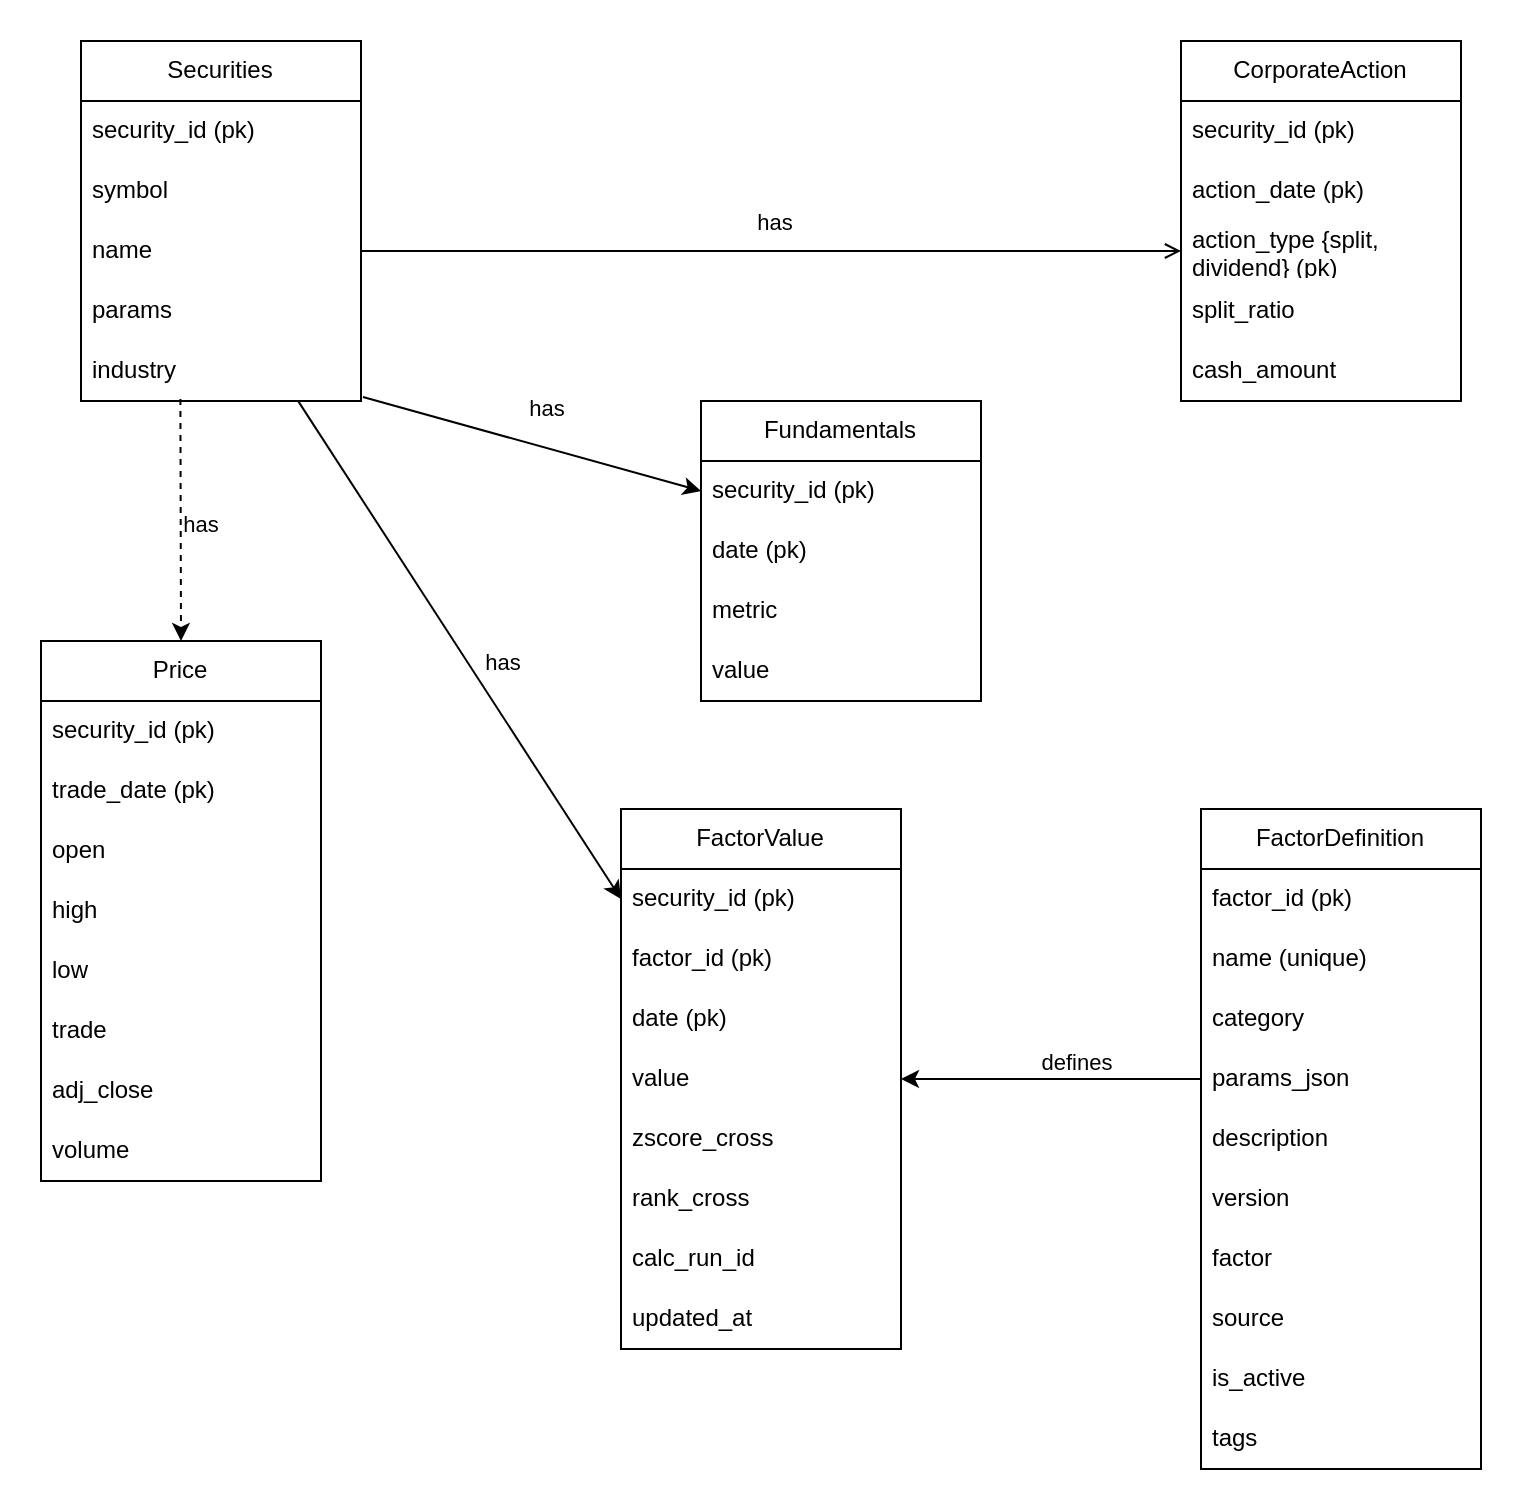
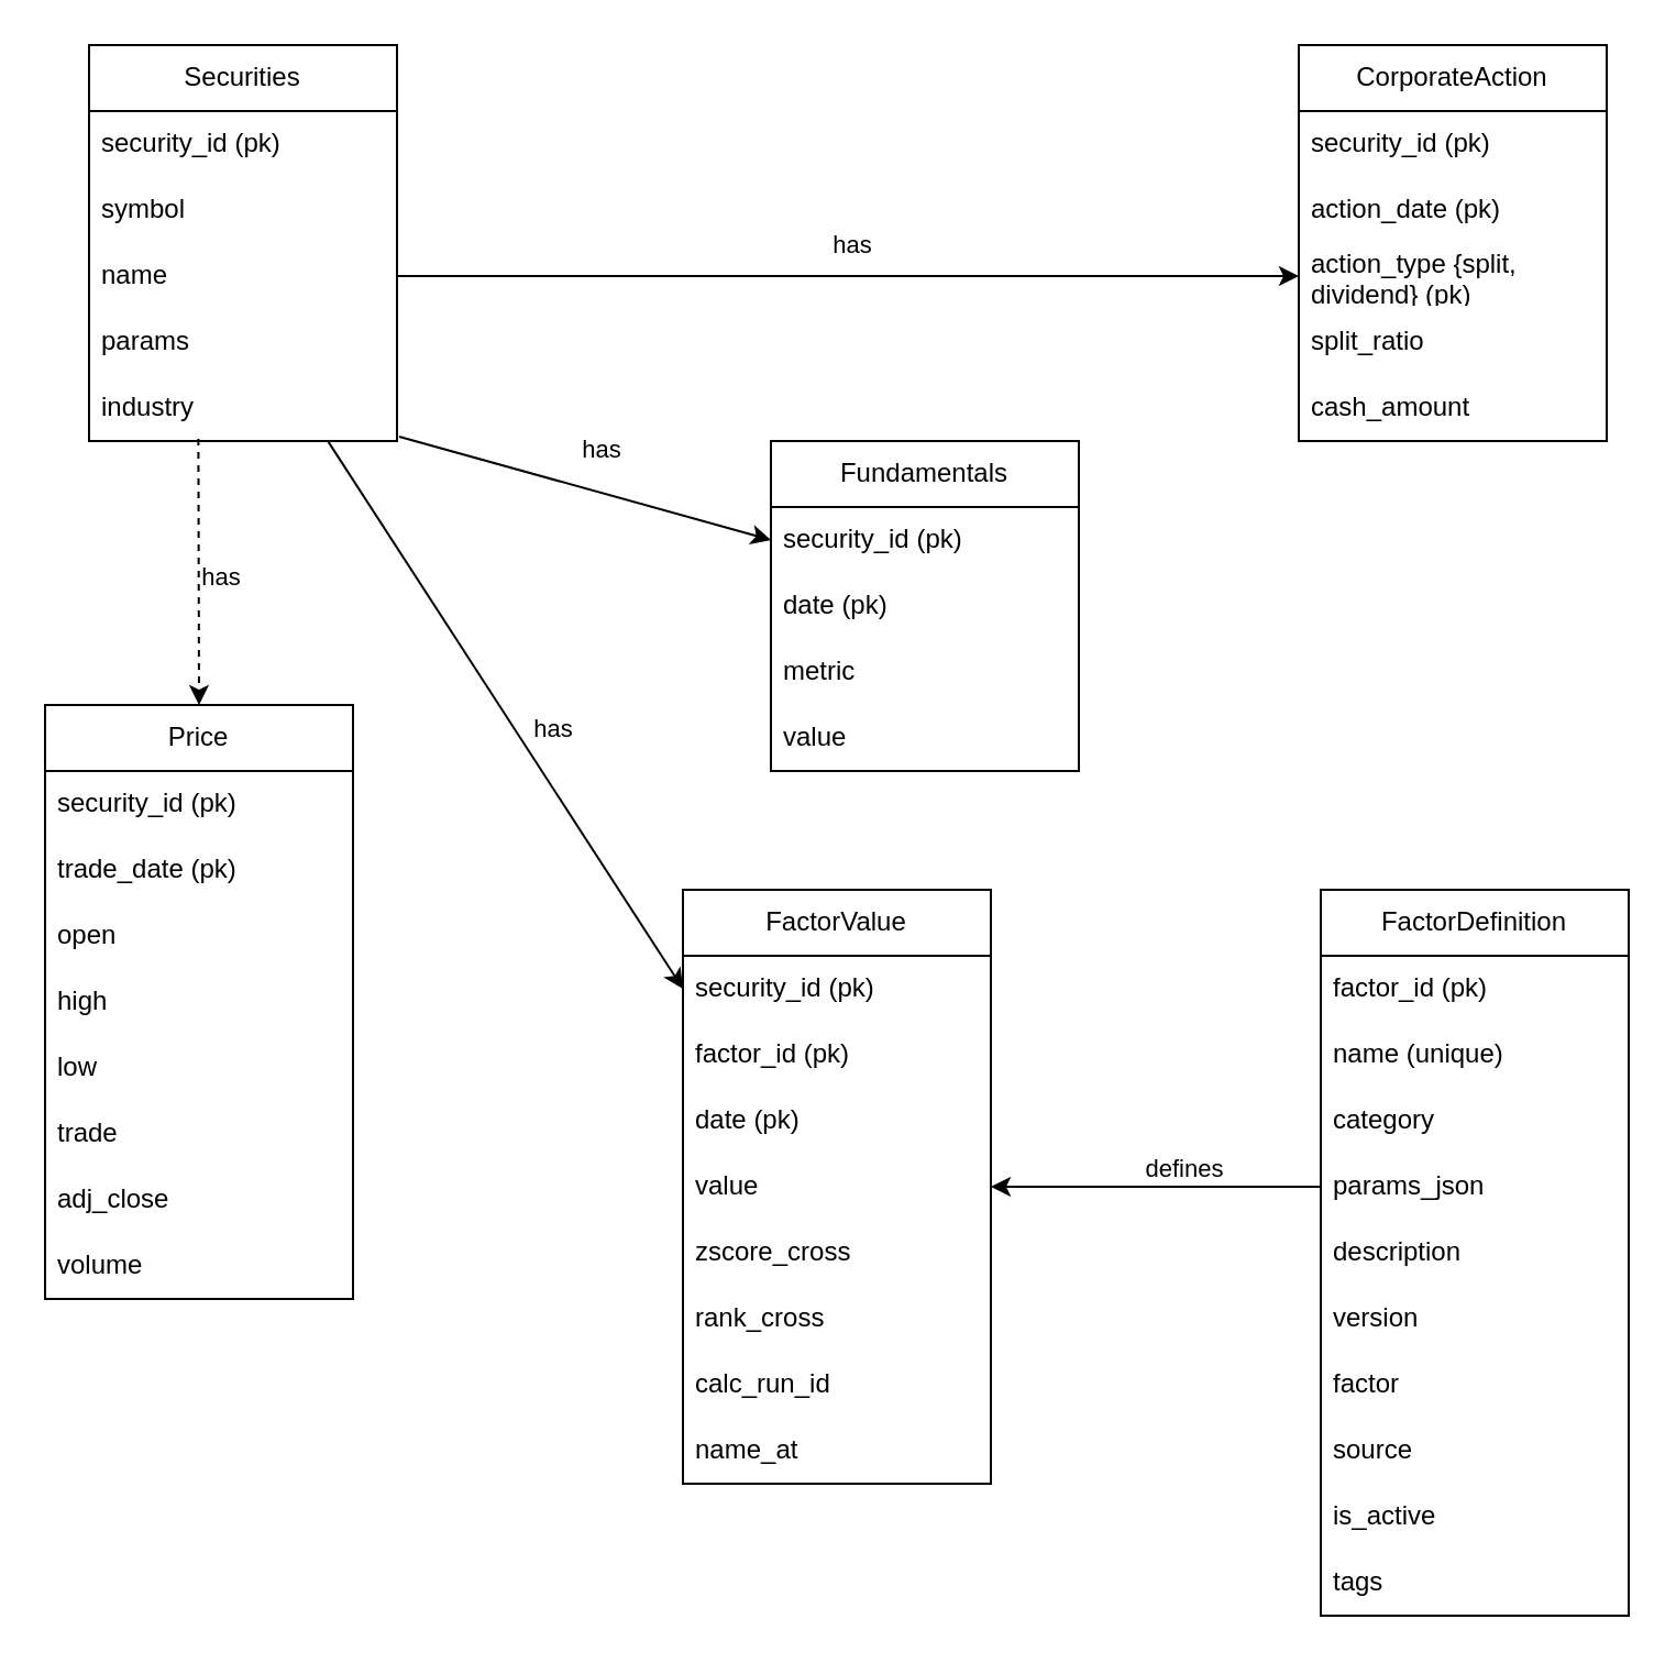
- <mxCell id="30" value="" style="endArrow=open;html=1;rounded=0;entryX=0;entryY=0.5;entryDx=0;entryDy=0;exitX=1;exitY=0.5;exitDx=0;exitDy=0;" edge="1" parent="1" source="5" target="20"><mxGeometry width="50" height="50" relative="1" as="geometry"><mxPoint x="160" y="170" as="sourcePoint" /><mxPoint x="210" y="120" as="targetPoint" /></mxGeometry></mxCell>
+ <mxCell id="30" value="" style="endArrow=classic;html=1;rounded=0;entryX=0;entryY=0.5;entryDx=0;entryDy=0;exitX=1;exitY=0.5;exitDx=0;exitDy=0;" edge="1" parent="1" source="5" target="20"><mxGeometry width="50" height="50" relative="1" as="geometry"><mxPoint x="160" y="170" as="sourcePoint" /><mxPoint x="210" y="120" as="targetPoint" /></mxGeometry></mxCell>
- <mxCell id="53" value="updated_at" style="text;strokeColor=none;fillColor=none;align=left;verticalAlign=middle;spacingLeft=4;spacingRight=4;overflow=hidden;points=[[0,0.5],[1,0.5]];portConstraint=eastwest;rotatable=0;whiteSpace=wrap;html=1;" vertex="1" parent="45"><mxGeometry y="240" width="140" height="30" as="geometry" /></mxCell>
+ <mxCell id="53" value="name_at" style="text;strokeColor=none;fillColor=none;align=left;verticalAlign=middle;spacingLeft=4;spacingRight=4;overflow=hidden;points=[[0,0.5],[1,0.5]];portConstraint=eastwest;rotatable=0;whiteSpace=wrap;html=1;" vertex="1" parent="45"><mxGeometry y="240" width="140" height="30" as="geometry" /></mxCell>
